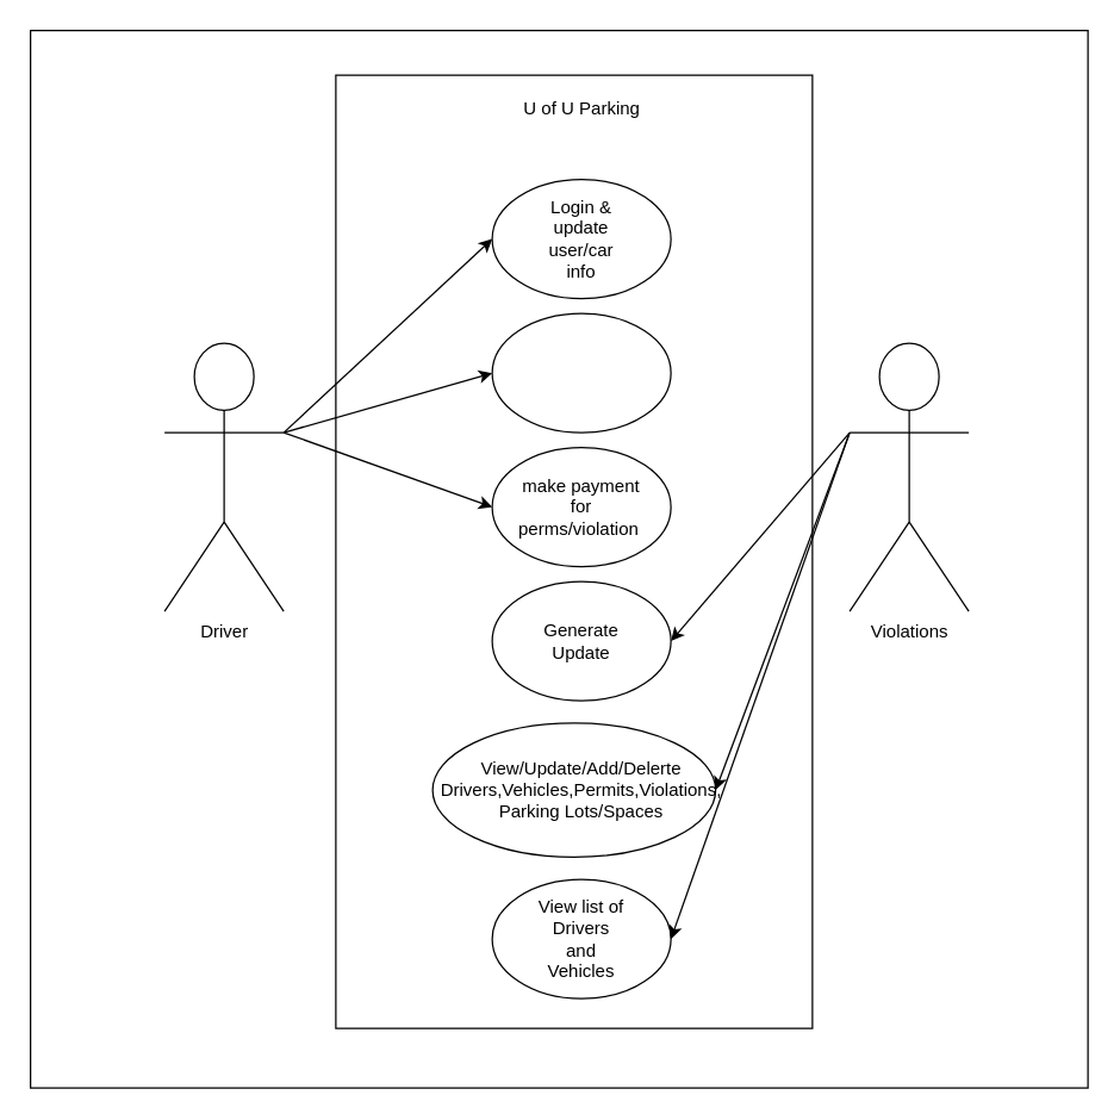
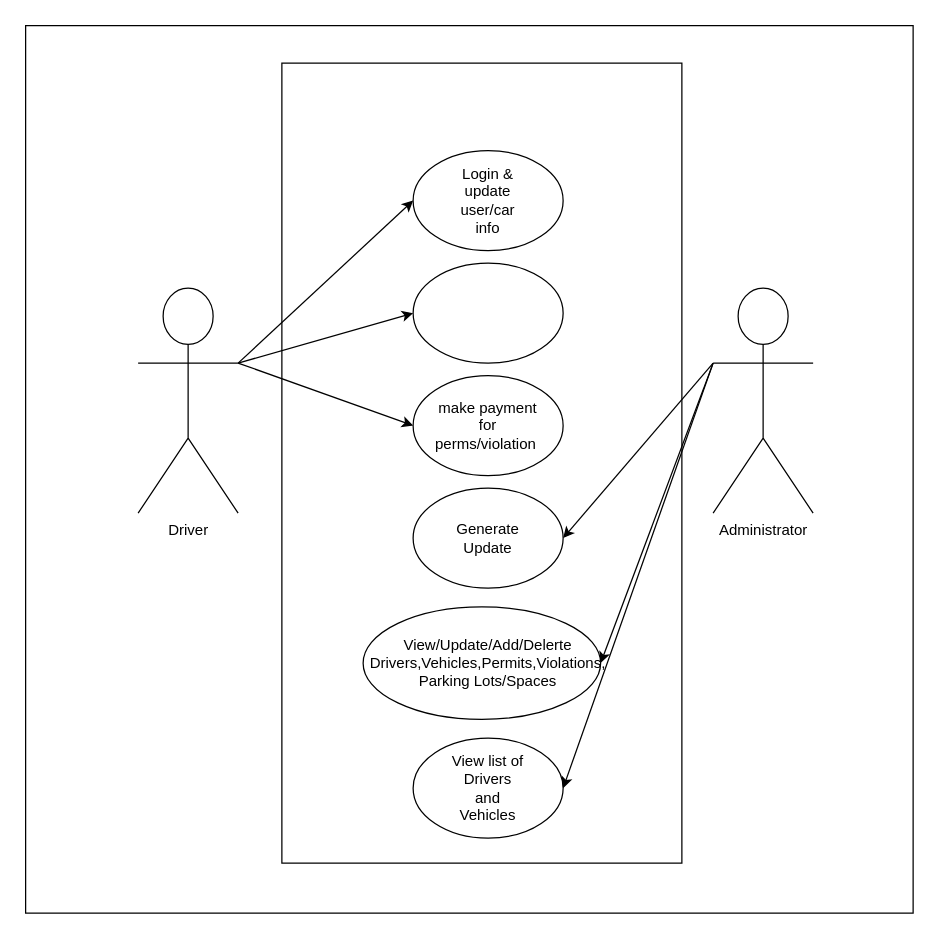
- <mxCell id="7" value="U of U Parking" style="text;html=1;align=center;verticalAlign=middle;resizable=0;points=[];autosize=1;strokeColor=none;fillColor=none;" vertex="1" parent="1"><mxGeometry x="340" y="58" width="100" height="30" as="geometry" /></mxCell>
- <mxCell id="5" value="Violations" style="shape=umlActor;verticalLabelPosition=bottom;verticalAlign=top;html=1;outlineConnect=0;align=center;" vertex="1" parent="1"><mxGeometry x="570" y="230" width="80" height="180" as="geometry" /></mxCell>
+ <mxCell id="5" value="Administrator" style="shape=umlActor;verticalLabelPosition=bottom;verticalAlign=top;html=1;outlineConnect=0;align=center;" vertex="1" parent="1"><mxGeometry x="570" y="230" width="80" height="180" as="geometry" /></mxCell>
